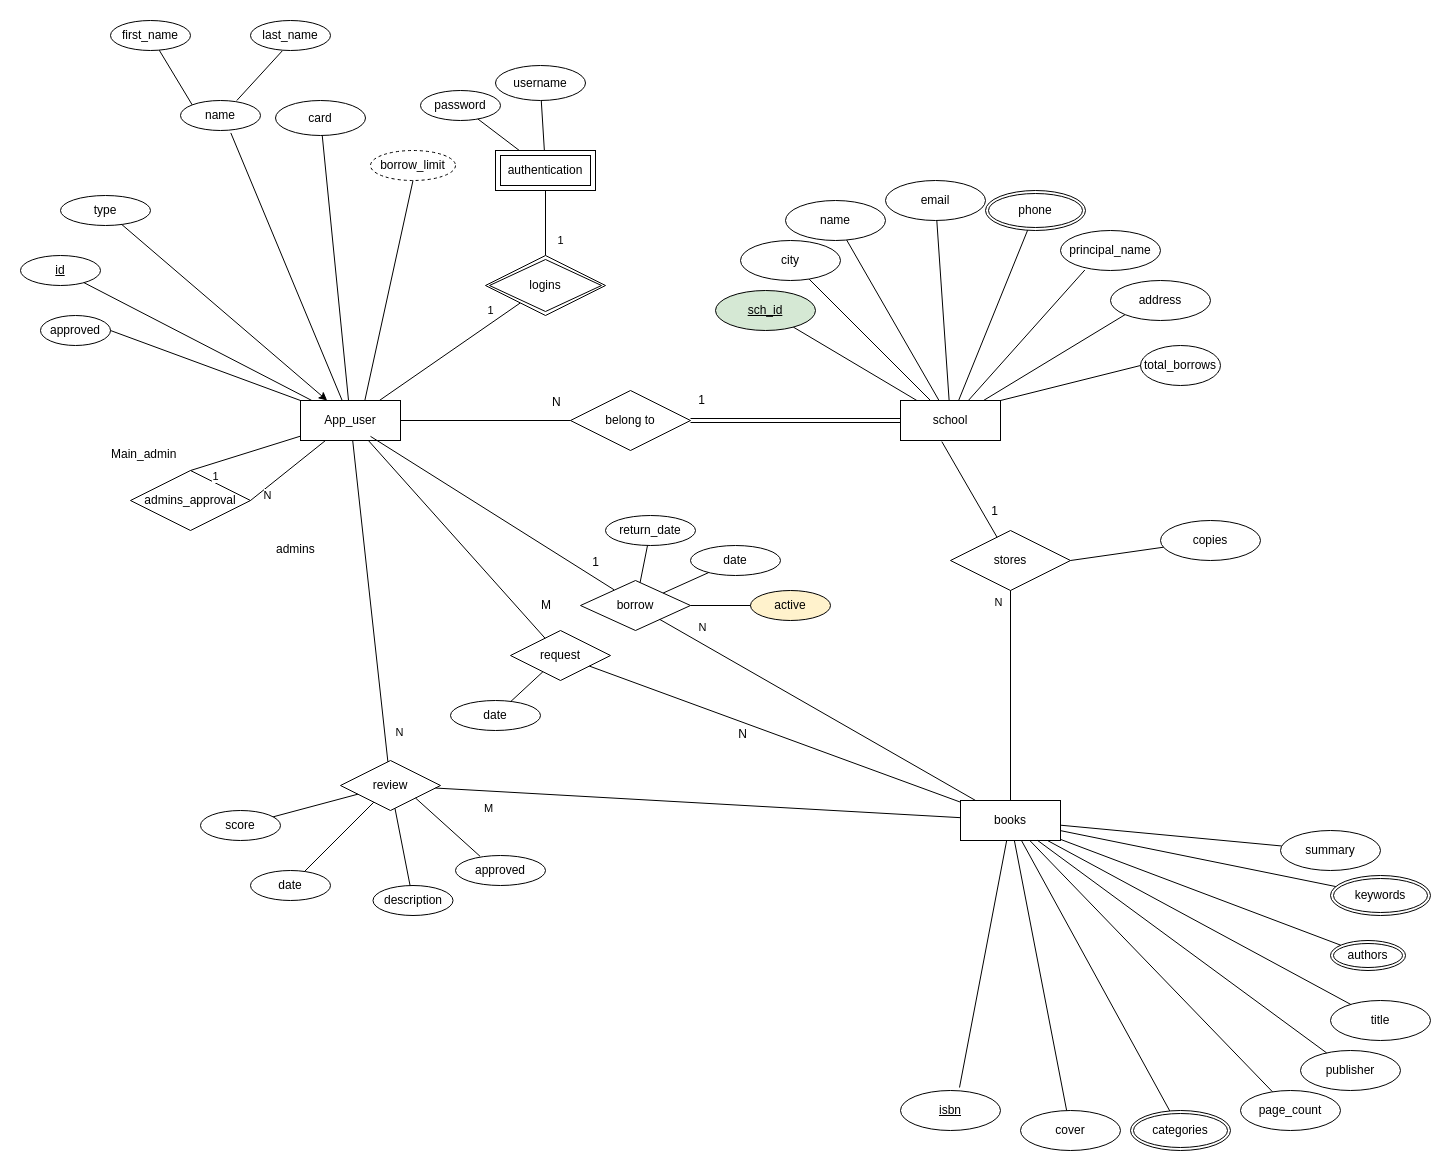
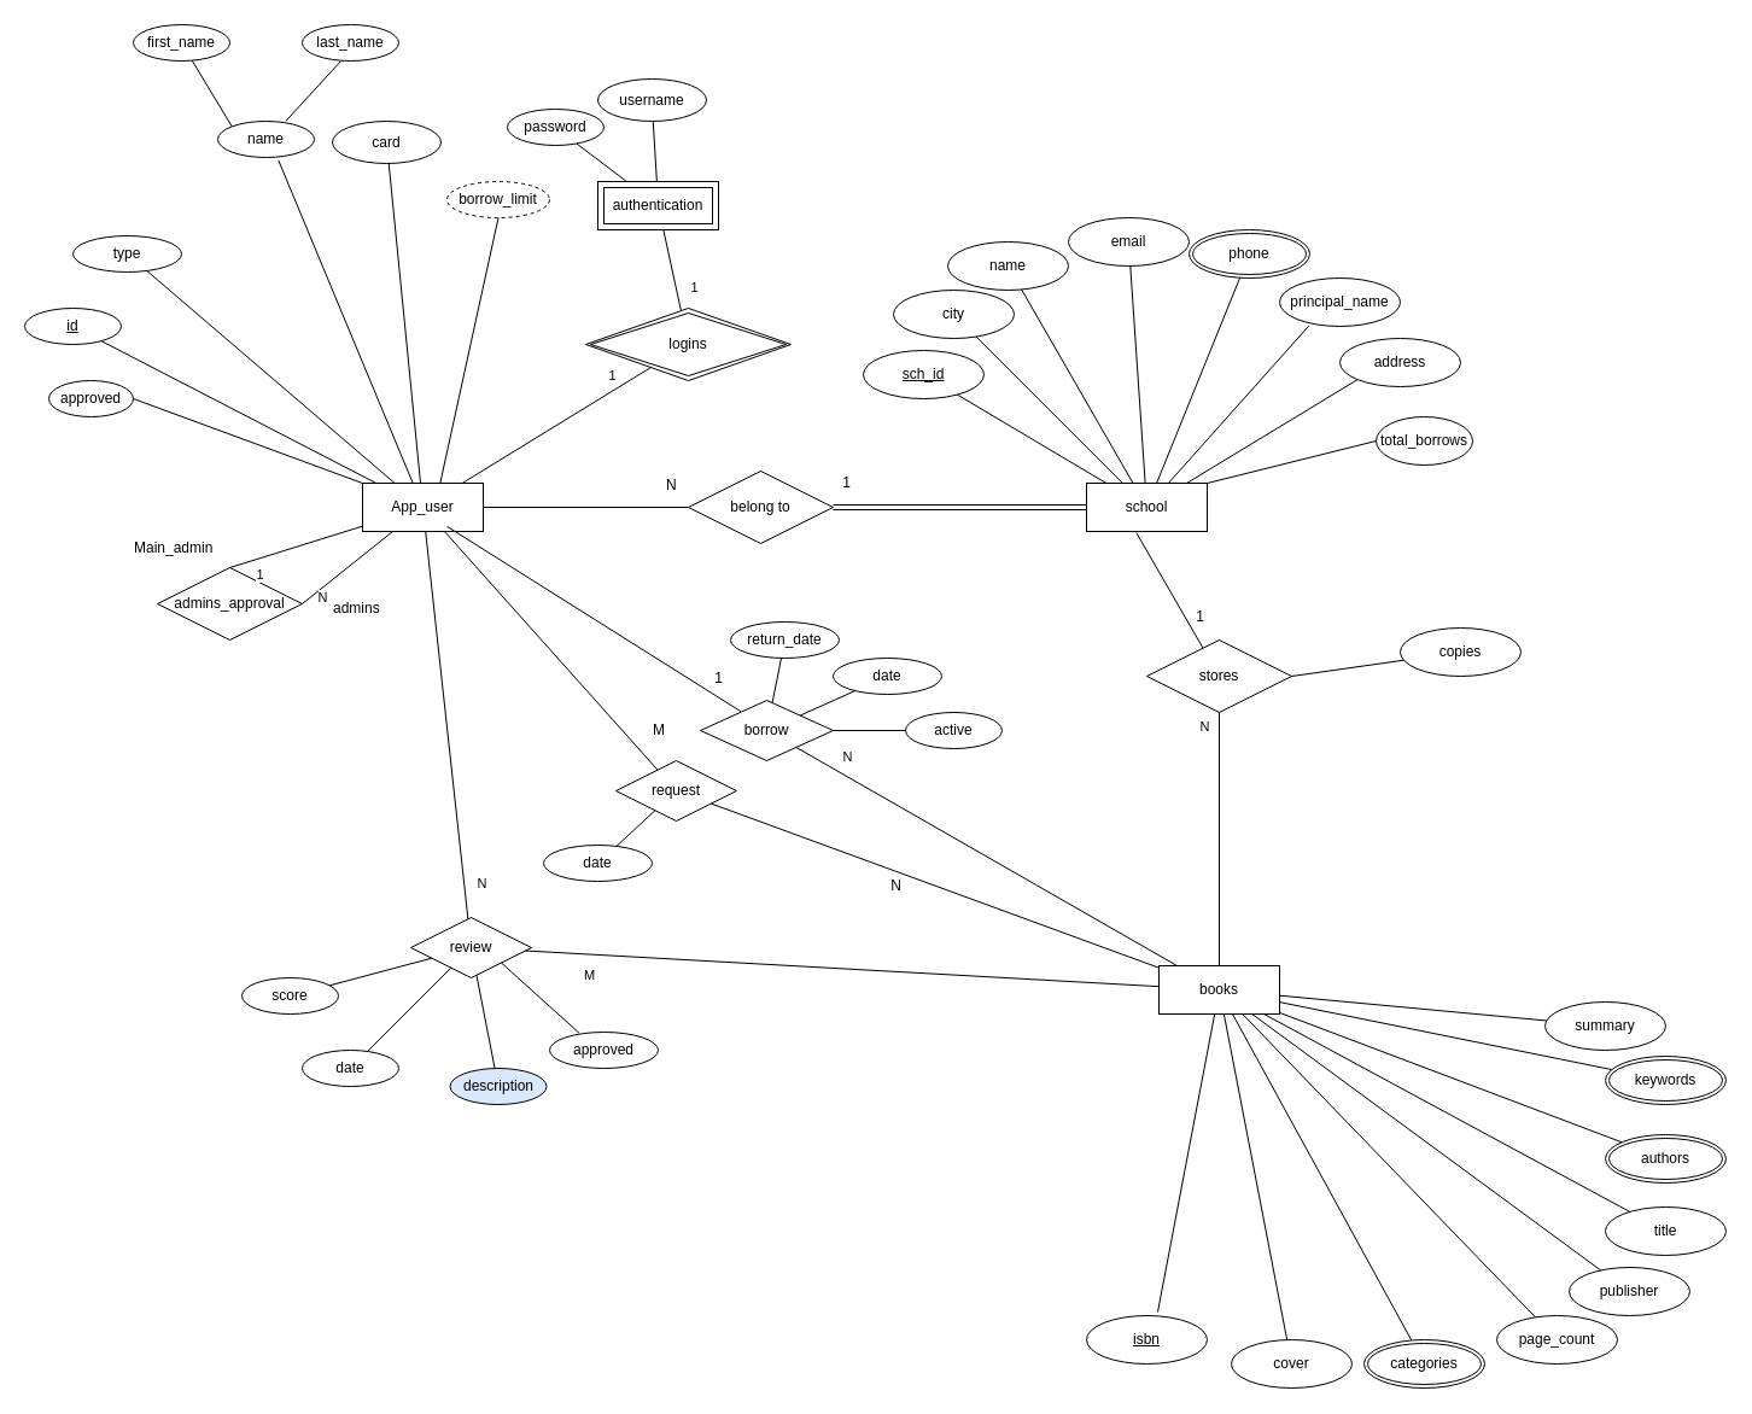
- <mxCell id="50" value="logins" style="shape=rhombus;double=1;perimeter=rhombusPerimeter;whiteSpace=wrap;html=1;align=center;" parent="1" vertex="1"><mxGeometry x="485" y="255" width="120" height="60" as="geometry" /></mxCell>
+ <mxCell id="50" value="logins" style="shape=rhombus;double=1;perimeter=rhombusPerimeter;whiteSpace=wrap;html=1;align=center;" parent="1" vertex="1"><mxGeometry x="485" y="255" width="170" height="60" as="geometry" /></mxCell>
- <mxCell id="40" value="sch_id" style="ellipse;whiteSpace=wrap;html=1;align=center;fontStyle=4;fillColor=#d5e8d4;" parent="1" vertex="1"><mxGeometry x="715" y="290" width="100" height="40" as="geometry" /></mxCell>
+ <mxCell id="40" value="sch_id" style="ellipse;whiteSpace=wrap;html=1;align=center;fontStyle=4;" parent="1" vertex="1"><mxGeometry x="715" y="290" width="100" height="40" as="geometry" /></mxCell>
- <mxCell id="57" value="" style="endArrow=classic;html=1;rounded=0;" parent="1" source="54" target="2" edge="1"><mxGeometry relative="1" as="geometry"><mxPoint x="570" y="700" as="sourcePoint" /><mxPoint x="730" y="700" as="targetPoint" /></mxGeometry></mxCell>
+ <mxCell id="57" value="" style="endArrow=none;html=1;rounded=0;" parent="1" source="54" target="2" edge="1"><mxGeometry relative="1" as="geometry"><mxPoint x="570" y="700" as="sourcePoint" /><mxPoint x="730" y="700" as="targetPoint" /></mxGeometry></mxCell>
- <mxCell id="76" value="admins" style="text;strokeColor=none;fillColor=none;spacingLeft=4;spacingRight=4;overflow=hidden;rotatable=0;points=[[0,0.5],[1,0.5]];portConstraint=eastwest;fontSize=12;whiteSpace=wrap;html=1;" parent="1" vertex="1"><mxGeometry x="270" y="535" width="50" height="30" as="geometry" /></mxCell>
+ <mxCell id="76" value="admins" style="text;strokeColor=none;fillColor=none;spacingLeft=4;spacingRight=4;overflow=hidden;rotatable=0;points=[[0,0.5],[1,0.5]];portConstraint=eastwest;fontSize=12;whiteSpace=wrap;html=1;" parent="1" vertex="1"><mxGeometry x="270" y="490" width="50" height="30" as="geometry" /></mxCell>
- <mxCell id="105" value="active" style="ellipse;whiteSpace=wrap;html=1;align=center;fillColor=#fff2cc;" vertex="1" parent="1"><mxGeometry x="750" y="590" width="80" height="30" as="geometry" /></mxCell>
+ <mxCell id="105" value="active" style="ellipse;whiteSpace=wrap;html=1;align=center;" vertex="1" parent="1"><mxGeometry x="750" y="590" width="80" height="30" as="geometry" /></mxCell>
- <mxCell id="82" value="description" style="ellipse;whiteSpace=wrap;html=1;align=center;" parent="1" vertex="1"><mxGeometry x="372.5" y="885" width="80" height="30" as="geometry" /></mxCell>
+ <mxCell id="82" value="description" style="ellipse;whiteSpace=wrap;html=1;align=center;fillColor=#dae8fc;" parent="1" vertex="1"><mxGeometry x="372.5" y="885" width="80" height="30" as="geometry" /></mxCell>
- <mxCell id="22" value="authors" style="ellipse;shape=doubleEllipse;margin=3;whiteSpace=wrap;html=1;align=center;" parent="1" vertex="1"><mxGeometry x="1330" y="940" width="75" height="30" as="geometry" /></mxCell>
+ <mxCell id="22" value="authors" style="ellipse;shape=doubleEllipse;margin=3;whiteSpace=wrap;html=1;align=center;" parent="1" vertex="1"><mxGeometry x="1330" y="940" width="100" height="40" as="geometry" /></mxCell>
